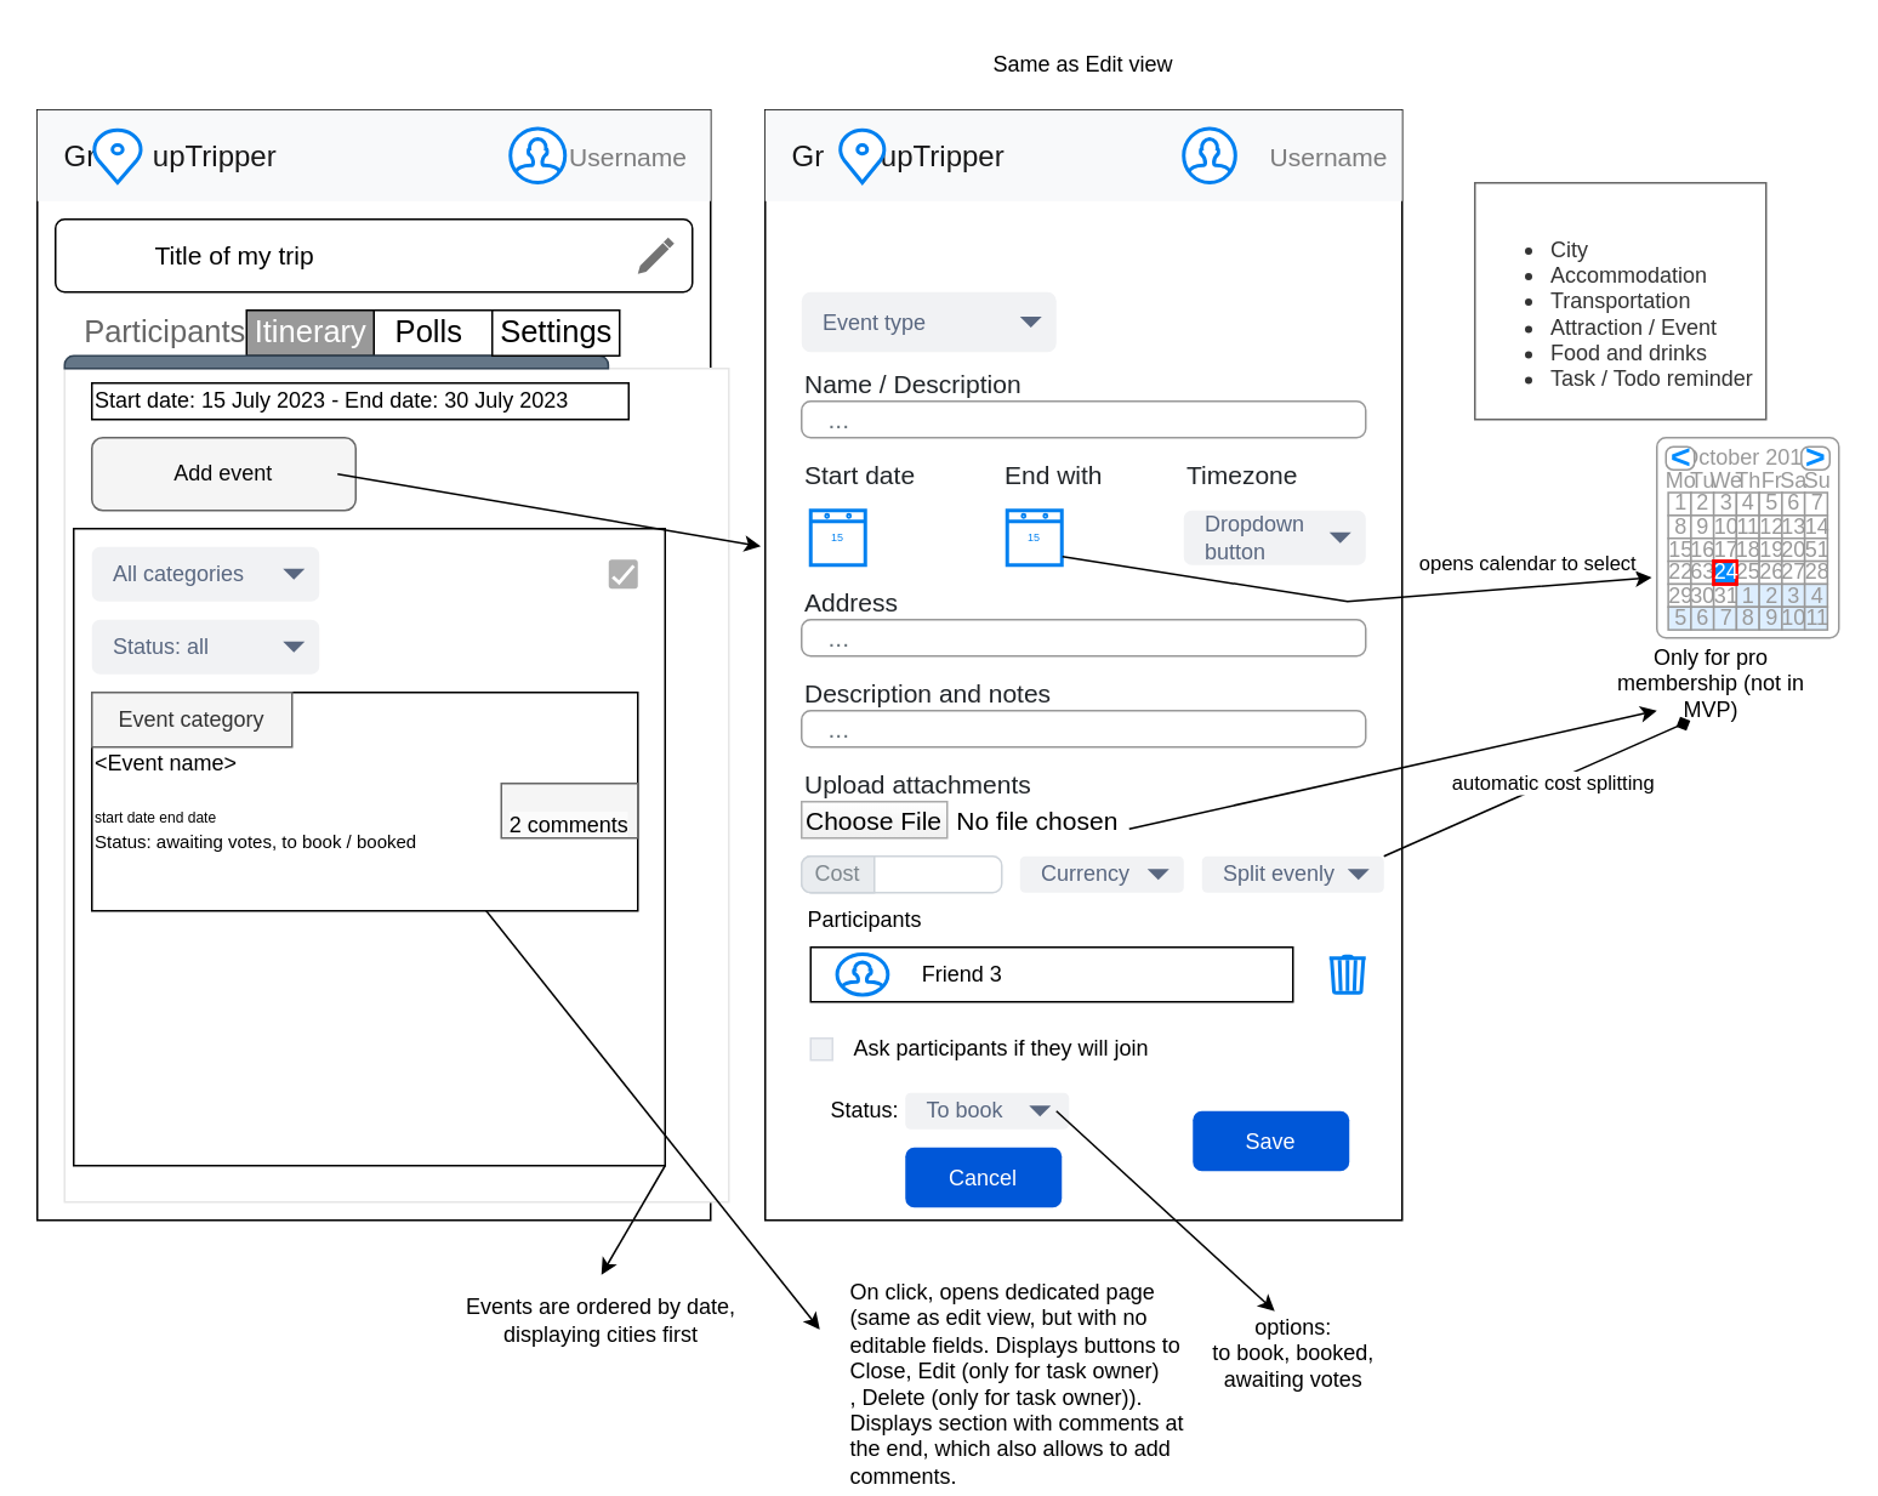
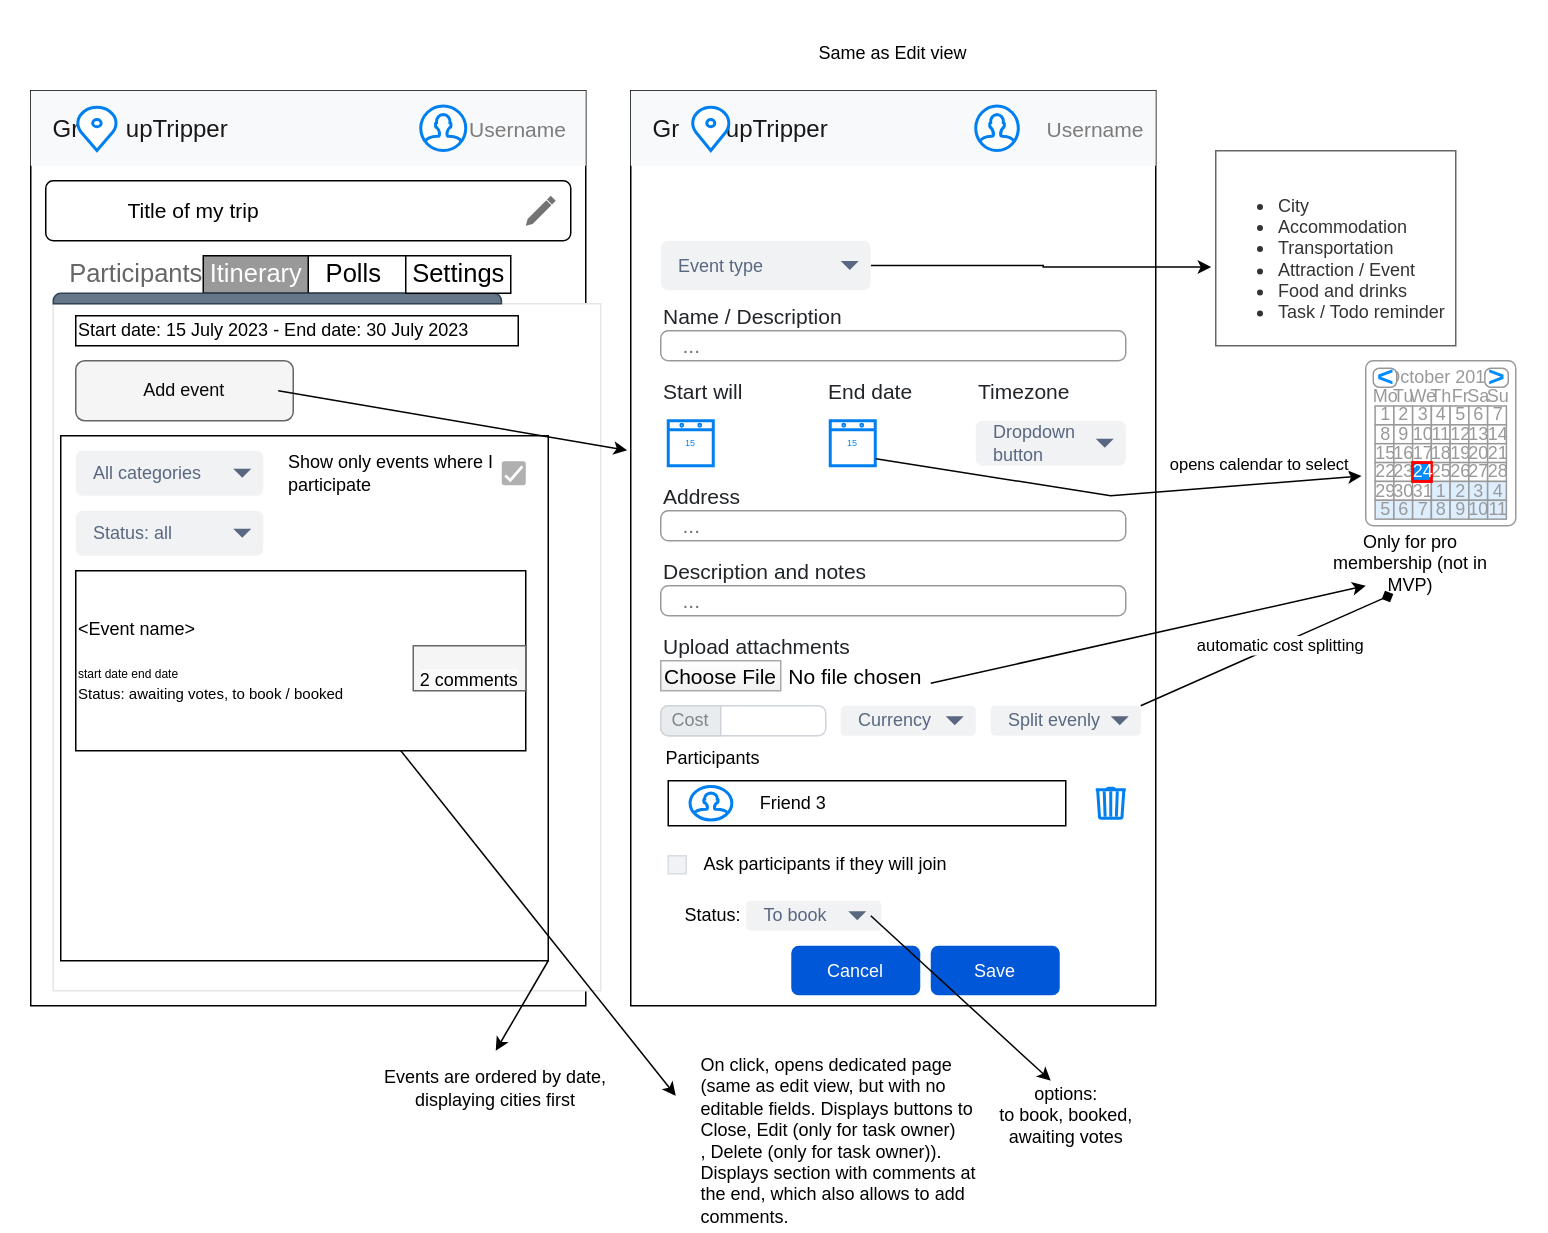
+ <mxCell id="3" style="edgeStyle=orthogonalEdgeStyle;rounded=0;orthogonalLoop=1;jettySize=auto;html=1;entryX=-0.019;entryY=0.596;entryDx=0;entryDy=0;entryPerimeter=0;" parent="1" source="4" target="6" edge="1"><mxGeometry relative="1" as="geometry" /></mxCell>
- <mxCell id="49" value="Start date" style="fillColor=none;strokeColor=none;align=left;fontSize=14;fontColor=#212529;" parent="48" vertex="1"><mxGeometry y="-20" width="120" height="20" as="geometry" /></mxCell>
+ <mxCell id="49" value="Start will" style="fillColor=none;strokeColor=none;align=left;fontSize=14;fontColor=#212529;" parent="48" vertex="1"><mxGeometry y="-20" width="120" height="20" as="geometry" /></mxCell>
- <mxCell id="50" value="End with" style="fillColor=none;strokeColor=none;align=left;fontSize=14;fontColor=#212529;" parent="1" vertex="1"><mxGeometry x="550" y="250" width="120" height="20" as="geometry" /></mxCell>
+ <mxCell id="50" value="End date" style="fillColor=none;strokeColor=none;align=left;fontSize=14;fontColor=#212529;" parent="1" vertex="1"><mxGeometry x="550" y="250" width="120" height="20" as="geometry" /></mxCell>
- <mxCell id="82" value="51" style="strokeWidth=1;shadow=0;dashed=0;align=center;html=1;shape=mxgraph.mockup.forms.rrect;rSize=0;strokeColor=#999999;fontColor=#999999;" parent="51" vertex="1"><mxGeometry x="81.25" y="55.314" width="12.5" height="12.571" as="geometry" /></mxCell>
+ <mxCell id="82" value="21" style="strokeWidth=1;shadow=0;dashed=0;align=center;html=1;shape=mxgraph.mockup.forms.rrect;rSize=0;strokeColor=#999999;fontColor=#999999;" parent="51" vertex="1"><mxGeometry x="81.25" y="55.314" width="12.5" height="12.571" as="geometry" /></mxCell>
- <mxCell id="84" value="63" style="strokeWidth=1;shadow=0;dashed=0;align=center;html=1;shape=mxgraph.mockup.forms.rrect;rSize=0;strokeColor=#999999;fontColor=#999999;" parent="51" vertex="1"><mxGeometry x="18.75" y="67.886" width="12.5" height="12.571" as="geometry" /></mxCell>
+ <mxCell id="84" value="23" style="strokeWidth=1;shadow=0;dashed=0;align=center;html=1;shape=mxgraph.mockup.forms.rrect;rSize=0;strokeColor=#999999;fontColor=#999999;" parent="51" vertex="1"><mxGeometry x="18.75" y="67.886" width="12.5" height="12.571" as="geometry" /></mxCell>
+ <mxCell id="37" value="Show only events where I participate" style="text;html=1;strokeColor=none;fillColor=none;align=left;verticalAlign=middle;whiteSpace=wrap;rounded=0;" vertex="1" parent="18"><mxGeometry x="155" y="130" width="140" height="30" as="geometry" /></mxCell>
- <mxCell id="35" value="Event category" style="text;html=1;strokeColor=#666666;fillColor=#f5f5f5;align=center;verticalAlign=middle;whiteSpace=wrap;rounded=0;fontColor=#333333;" parent="18" vertex="1"><mxGeometry x="15" y="210" width="110" height="30" as="geometry" /></mxCell>
- <mxCell id="43" value="Save" style="rounded=1;fillColor=#0057D8;strokeColor=none;html=1;whiteSpace=wrap;fontColor=#ffffff;align=center;verticalAlign=middle;fontStyle=0;fontSize=12;sketch=0;" parent="1" vertex="1"><mxGeometry x="655" y="610" width="86" height="33" as="geometry" /></mxCell>
+ <mxCell id="43" value="Save" style="rounded=1;fillColor=#0057D8;strokeColor=none;html=1;whiteSpace=wrap;fontColor=#ffffff;align=center;verticalAlign=middle;fontStyle=0;fontSize=12;sketch=0;" parent="1" vertex="1"><mxGeometry x="620" y="630" width="86" height="33" as="geometry" /></mxCell>
- <mxCell id="44" value="Cancel" style="rounded=1;fillColor=#0057D8;strokeColor=none;html=1;whiteSpace=wrap;fontColor=#ffffff;align=center;verticalAlign=middle;fontStyle=0;fontSize=12;sketch=0;" parent="1" vertex="1"><mxGeometry x="497" y="630" width="86" height="33" as="geometry" /></mxCell>
+ <mxCell id="44" value="Cancel" style="rounded=1;fillColor=#0057D8;strokeColor=none;html=1;whiteSpace=wrap;fontColor=#ffffff;align=center;verticalAlign=middle;fontStyle=0;fontSize=12;sketch=0;" parent="1" vertex="1"><mxGeometry x="527" y="630" width="86" height="33" as="geometry" /></mxCell>
